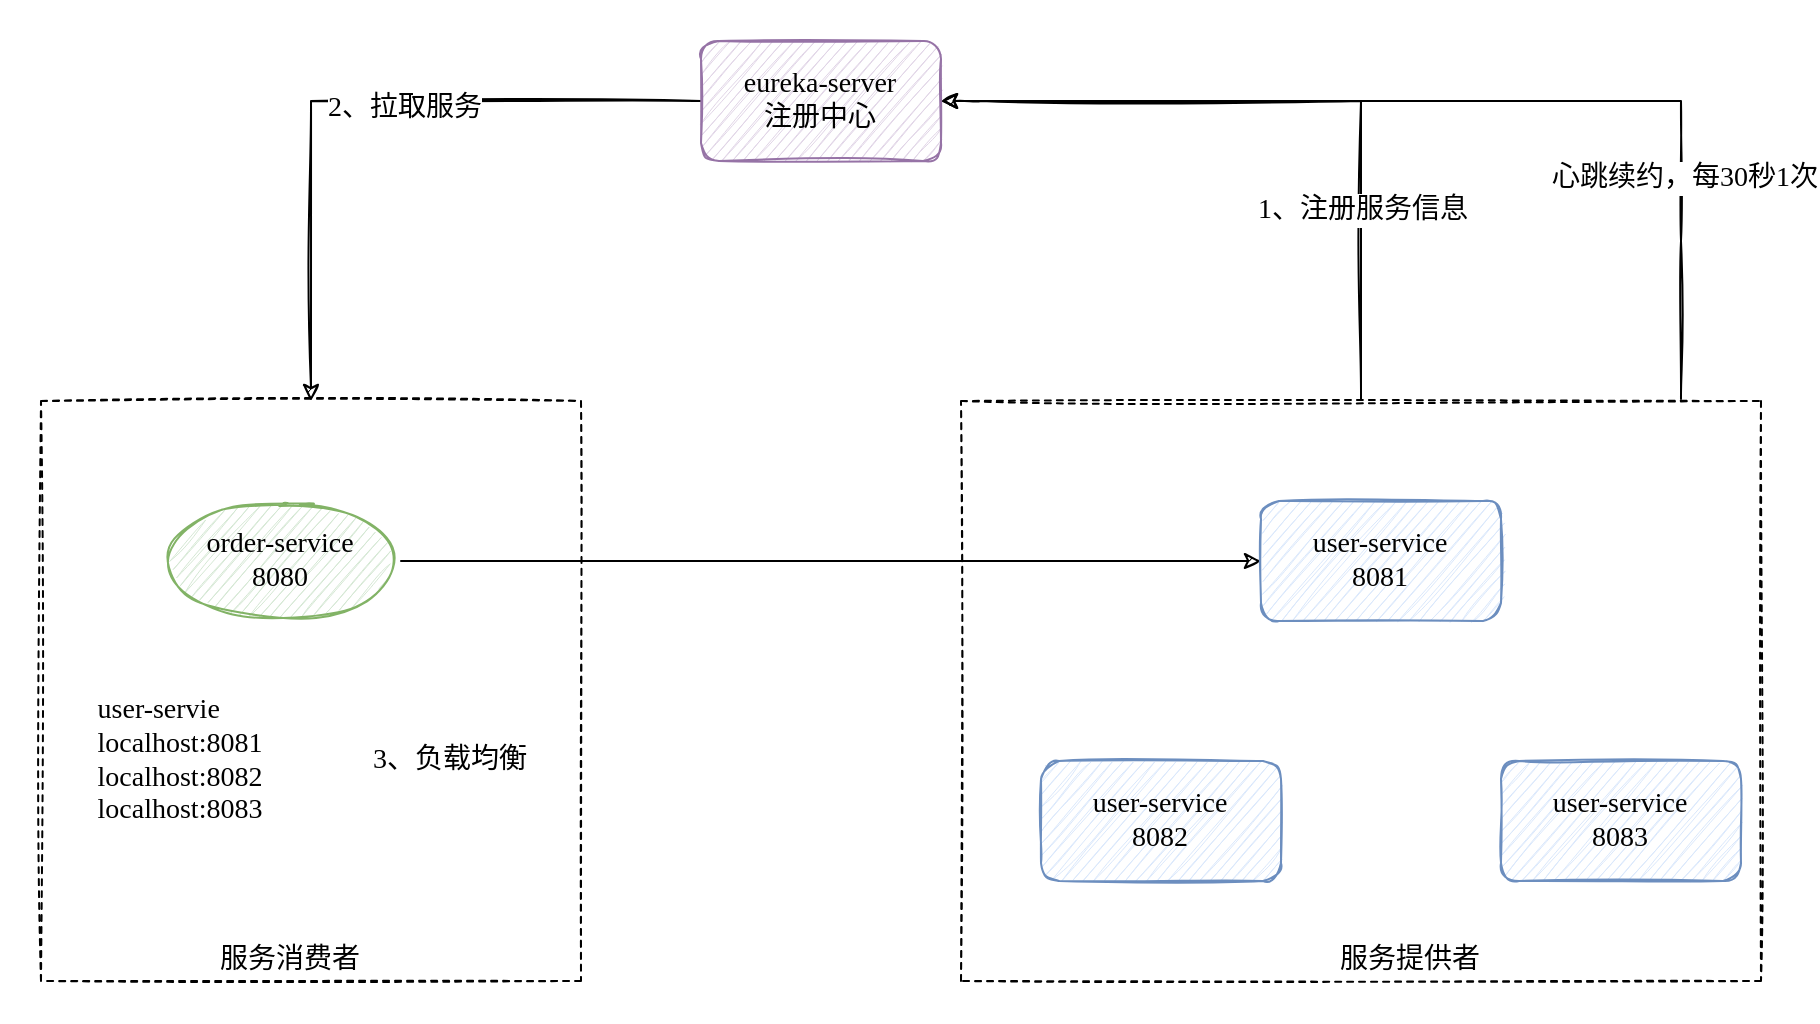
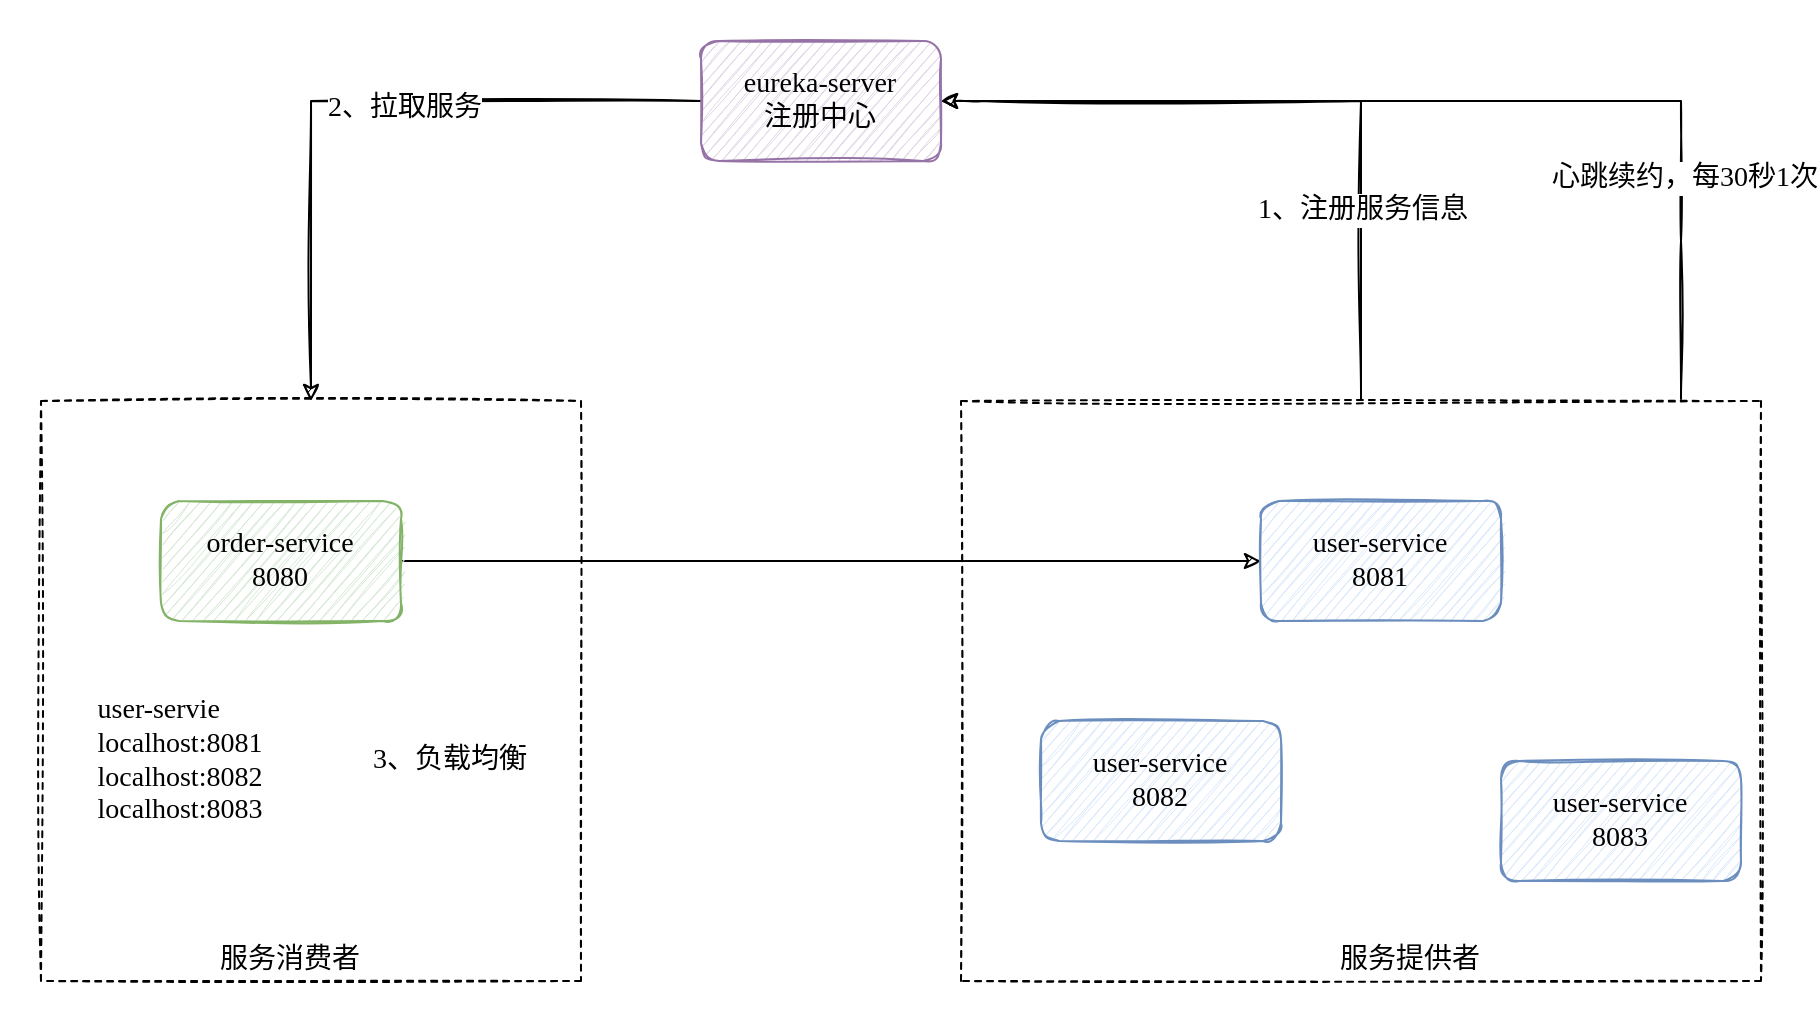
- <mxCell id="12" value="order-service&lt;br style=&quot;font-size: 14px;&quot;&gt;8080" style="ellipse;whiteSpace=wrap;html=1;fillColor=#d5e8d4;strokeColor=#82b366;fontSize=14;fontFamily=Noto Serif SC;fontSource=https%3A%2F%2Ffonts.googleapis.com%2Fcss%3Ffamily%3DNoto%2BSerif%2BSC;sketch=1;" parent="1" vertex="1"><mxGeometry x="80" y="250" width="120" height="60" as="geometry" /></mxCell>
+ <mxCell id="12" value="order-service&lt;br style=&quot;font-size: 14px;&quot;&gt;8080" style="rounded=1;whiteSpace=wrap;html=1;fillColor=#d5e8d4;strokeColor=#82b366;fontSize=14;fontFamily=Noto Serif SC;fontSource=https%3A%2F%2Ffonts.googleapis.com%2Fcss%3Ffamily%3DNoto%2BSerif%2BSC;sketch=1;" parent="1" vertex="1"><mxGeometry x="80" y="250" width="120" height="60" as="geometry" /></mxCell>
- <mxCell id="14" value="user-service&lt;br style=&quot;font-size: 14px;&quot;&gt;8082" style="rounded=1;whiteSpace=wrap;html=1;fillColor=#dae8fc;strokeColor=#6c8ebf;fontSize=14;fontFamily=Noto Serif SC;fontSource=https%3A%2F%2Ffonts.googleapis.com%2Fcss%3Ffamily%3DNoto%2BSerif%2BSC;sketch=1;" parent="1" vertex="1"><mxGeometry x="520" y="380" width="120" height="60" as="geometry" /></mxCell>
+ <mxCell id="14" value="user-service&lt;br style=&quot;font-size: 14px;&quot;&gt;8082" style="rounded=1;whiteSpace=wrap;html=1;fillColor=#dae8fc;strokeColor=#6c8ebf;fontSize=14;fontFamily=Noto Serif SC;fontSource=https%3A%2F%2Ffonts.googleapis.com%2Fcss%3Ffamily%3DNoto%2BSerif%2BSC;sketch=1;" parent="1" vertex="1"><mxGeometry x="520" y="360" width="120" height="60" as="geometry" /></mxCell>
